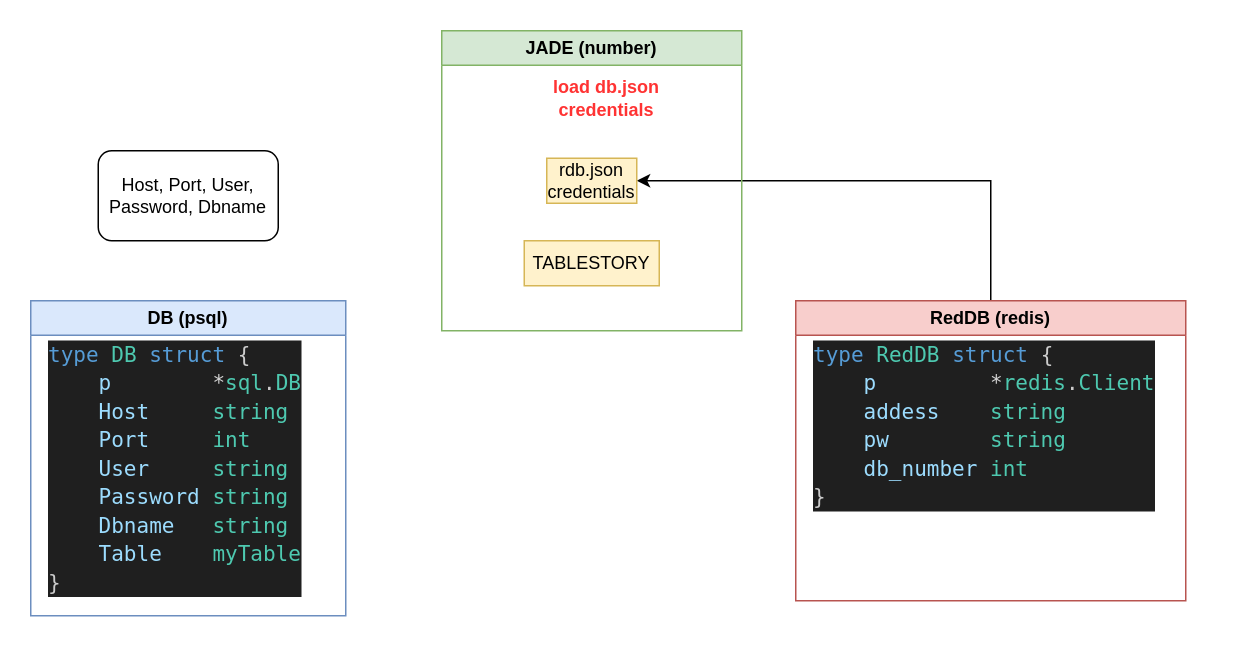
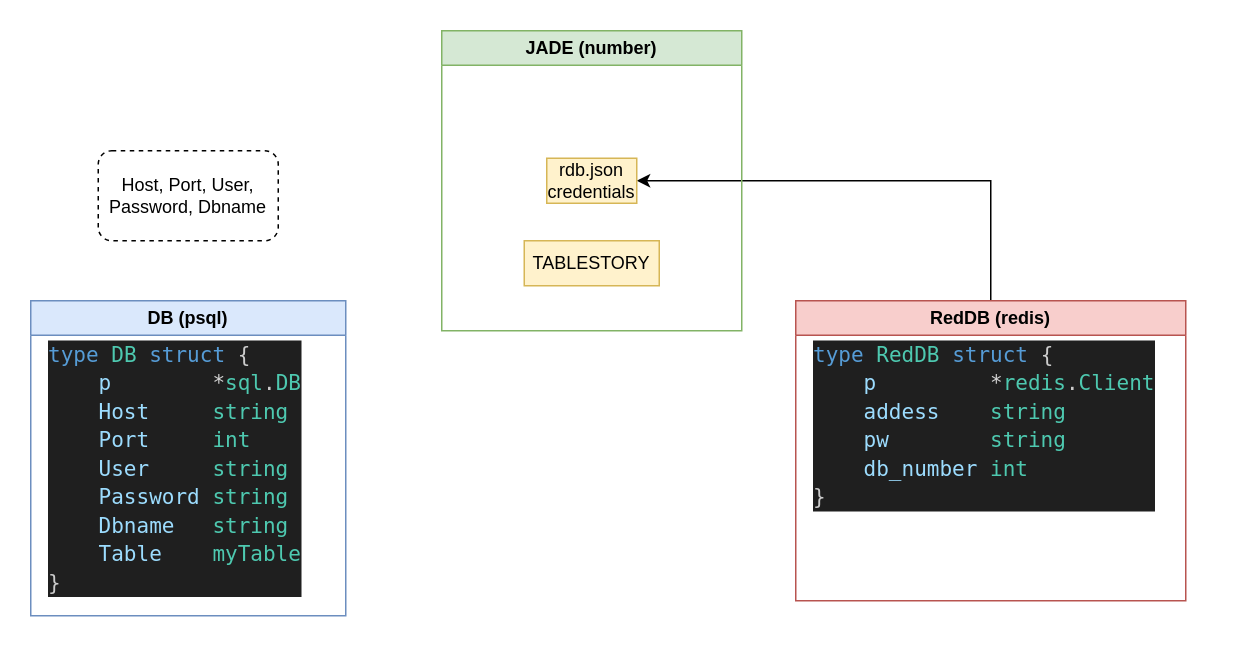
- <mxCell id="8" value="&lt;font style=&quot;color: rgb(255, 51, 51);&quot;&gt;load db.json credentials&lt;/font&gt;" style="text;html=1;align=center;verticalAlign=middle;whiteSpace=wrap;rounded=0;fontStyle=1" vertex="1" parent="7"><mxGeometry x="70" y="30" width="80" height="30" as="geometry" /></mxCell>
- <mxCell id="11" value="Host, Port, User, Password, Dbname" style="rounded=1;whiteSpace=wrap;html=1;" vertex="1" parent="1"><mxGeometry x="65" y="100" width="120" height="60" as="geometry" /></mxCell>
+ <mxCell id="11" value="Host, Port, User, Password, Dbname" style="rounded=1;whiteSpace=wrap;html=1;dashed=1;" vertex="1" parent="1"><mxGeometry x="65" y="100" width="120" height="60" as="geometry" /></mxCell>
